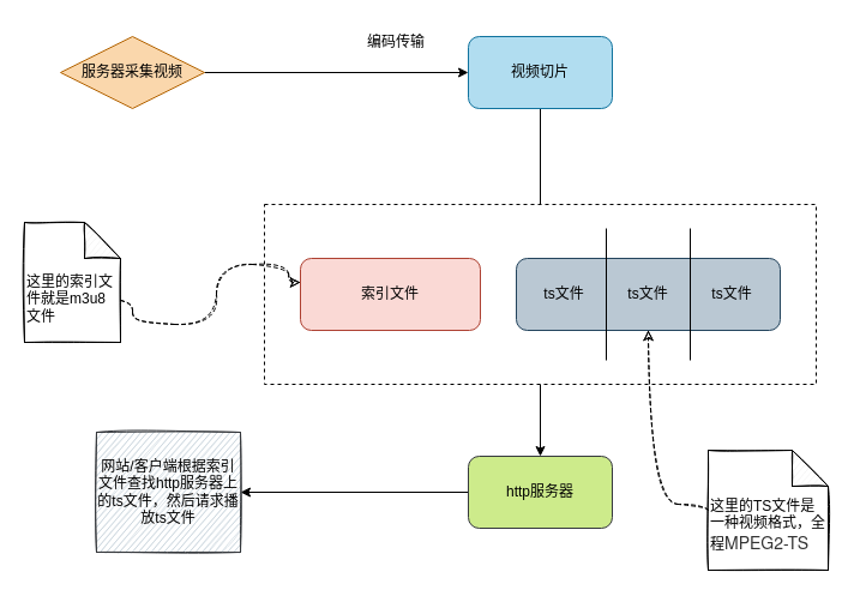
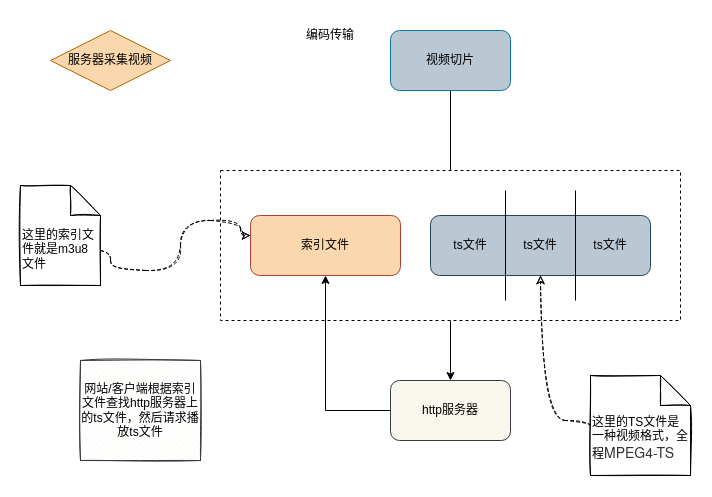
- <mxCell id="3" value="" style="edgeStyle=orthogonalEdgeStyle;rounded=0;orthogonalLoop=1;jettySize=auto;html=1;" edge="1" parent="1" source="4" target="6"><mxGeometry relative="1" as="geometry" /></mxCell>
- <mxCell id="6" value="视频切片" style="rounded=1;whiteSpace=wrap;html=1;fillColor=#b1ddf0;strokeColor=#10739e;" vertex="1" parent="1"><mxGeometry x="390" y="30" width="120" height="60" as="geometry" /></mxCell>
+ <mxCell id="6" value="视频切片" style="rounded=1;whiteSpace=wrap;html=1;fillColor=#bac8d3;strokeColor=#10739e;" vertex="1" parent="1"><mxGeometry x="390" y="30" width="120" height="60" as="geometry" /></mxCell>
- <mxCell id="8" value="索引文件" style="rounded=1;whiteSpace=wrap;html=1;fillColor=#fad9d5;strokeColor=#ae4132;" vertex="1" parent="1"><mxGeometry x="250" y="215" width="150" height="60" as="geometry" /></mxCell>
+ <mxCell id="8" value="索引文件" style="rounded=1;whiteSpace=wrap;html=1;fillColor=#fad7ac;strokeColor=#ae4132;" vertex="1" parent="1"><mxGeometry x="250" y="215" width="150" height="60" as="geometry" /></mxCell>
- <mxCell id="18" value="网站/客户端根据索引文件查找http服务器上的ts文件，然后请求播放ts文件" style="rounded=0;whiteSpace=wrap;html=1;strokeWidth=1;fillColor=#bac8d3;strokeColor=#36393d;sketch=1;" vertex="1" parent="1"><mxGeometry x="80" y="360" width="120" height="100" as="geometry" /></mxCell>
+ <mxCell id="18" value="网站/客户端根据索引文件查找http服务器上的ts文件，然后请求播放ts文件" style="rounded=0;whiteSpace=wrap;html=1;strokeWidth=1;fillColor=#f9f7ed;strokeColor=#36393d;sketch=1;" vertex="1" parent="1"><mxGeometry x="80" y="360" width="120" height="100" as="geometry" /></mxCell>
- <mxCell id="16" style="edgeStyle=orthogonalEdgeStyle;rounded=0;orthogonalLoop=1;jettySize=auto;html=1;exitX=0;exitY=0.5;exitDx=0;exitDy=0;endArrow=classic;endFill=1;entryX=1;entryY=0.5;entryDx=0;entryDy=0;" edge="1" parent="1" source="17" target="18"><mxGeometry relative="1" as="geometry"><mxPoint x="200" y="410" as="targetPoint" /></mxGeometry></mxCell>
+ <mxCell id="16" style="edgeStyle=orthogonalEdgeStyle;rounded=0;orthogonalLoop=1;jettySize=auto;html=1;exitX=0;exitY=0.5;exitDx=0;exitDy=0;endArrow=classic;endFill=1;" edge="1" parent="1" source="17" target="8"><mxGeometry relative="1" as="geometry"><mxPoint x="200" y="410" as="targetPoint" /></mxGeometry></mxCell>
- <mxCell id="17" value="http服务器" style="rounded=1;whiteSpace=wrap;html=1;strokeWidth=1;fillColor=#cdeb8b;strokeColor=#36393d;" vertex="1" parent="1"><mxGeometry x="390" y="380" width="120" height="60" as="geometry" /></mxCell>
+ <mxCell id="17" value="http服务器" style="rounded=1;whiteSpace=wrap;html=1;strokeWidth=1;fillColor=#f9f7ed;strokeColor=#36393d;" vertex="1" parent="1"><mxGeometry x="390" y="380" width="120" height="60" as="geometry" /></mxCell>
- <mxCell id="21" value="这里的TS文件是一种视频格式，全程&lt;span style=&quot;color: rgb(51 , 51 , 51) ; font-family: &amp;#34;helvetica neue&amp;#34; , &amp;#34;helvetica&amp;#34; , &amp;#34;arial&amp;#34; , &amp;#34;pingfang sc&amp;#34; , &amp;#34;hiragino sans gb&amp;#34; , &amp;#34;microsoft yahei&amp;#34; , &amp;#34;wenquanyi micro hei&amp;#34; , sans-serif ; font-size: 14px ; text-indent: 28px ; background-color: rgb(255 , 255 , 255)&quot;&gt;MPEG2-TS&lt;/span&gt;" style="shape=note;whiteSpace=wrap;html=1;backgroundOutline=1;darkOpacity=0.05;rounded=0;sketch=1;strokeWidth=1;fillColor=default;spacingRight=2;verticalAlign=bottom;align=left;spacing=2;spacingBottom=12;" vertex="1" parent="1"><mxGeometry x="590" y="375" width="100" height="100" as="geometry" /></mxCell>
+ <mxCell id="21" value="这里的TS文件是一种视频格式，全程&lt;span style=&quot;color: rgb(51 , 51 , 51) ; font-family: &amp;#34;helvetica neue&amp;#34; , &amp;#34;helvetica&amp;#34; , &amp;#34;arial&amp;#34; , &amp;#34;pingfang sc&amp;#34; , &amp;#34;hiragino sans gb&amp;#34; , &amp;#34;microsoft yahei&amp;#34; , &amp;#34;wenquanyi micro hei&amp;#34; , sans-serif ; font-size: 14px ; text-indent: 28px ; background-color: rgb(255 , 255 , 255)&quot;&gt;MPEG4-TS&lt;/span&gt;" style="shape=note;whiteSpace=wrap;html=1;backgroundOutline=1;darkOpacity=0.05;rounded=0;sketch=1;strokeWidth=1;fillColor=default;spacingRight=2;verticalAlign=bottom;align=left;spacing=2;spacingBottom=12;" vertex="1" parent="1"><mxGeometry x="590" y="375" width="100" height="100" as="geometry" /></mxCell>
